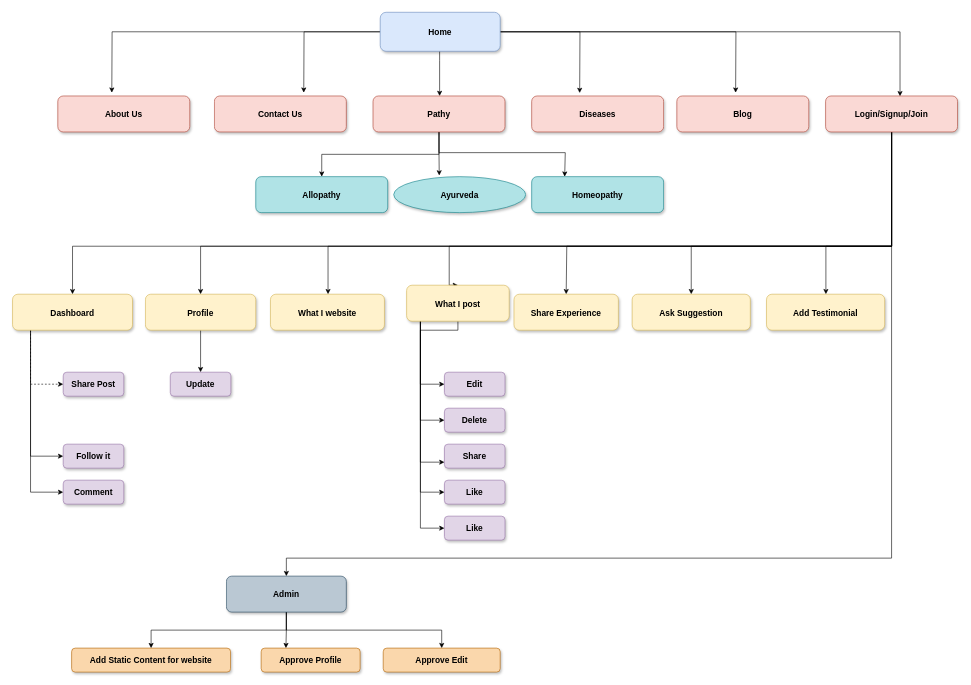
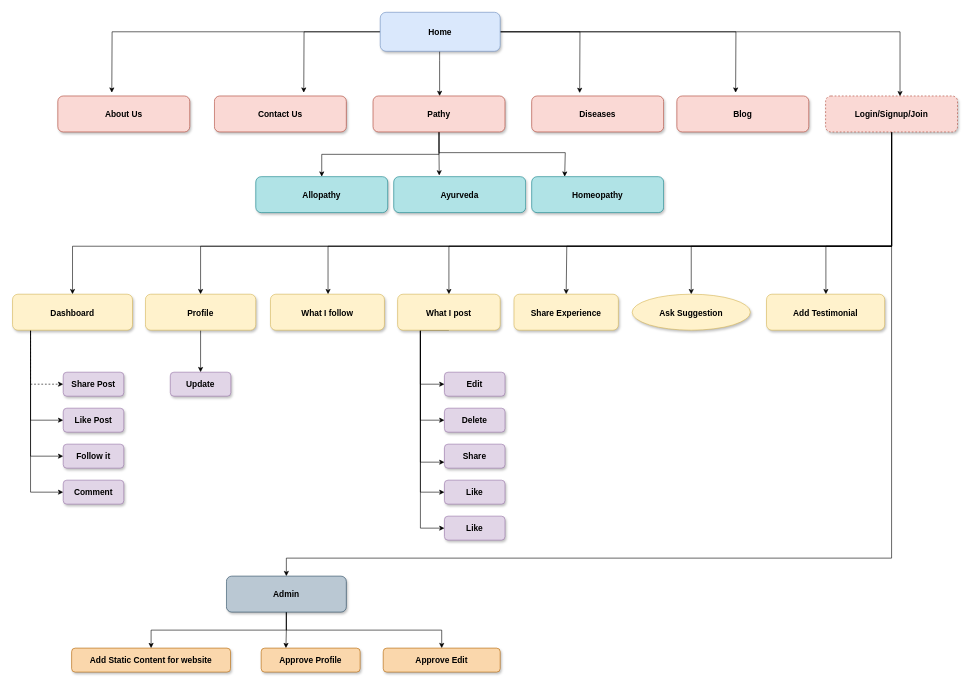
- <mxCell id="25" value="Login/Signup/Join" style="rounded=1;fillColor=#fad9d5;strokeColor=#ae4132;shadow=1;fontStyle=1;fontSize=14;" vertex="1" parent="1"><mxGeometry x="1375.5" y="159.5" width="220" height="60" as="geometry" /></mxCell>
+ <mxCell id="25" value="Login/Signup/Join" style="rounded=1;fillColor=#fad9d5;strokeColor=#ae4132;shadow=1;fontStyle=1;fontSize=14;dashed=1;" vertex="1" parent="1"><mxGeometry x="1375.5" y="159.5" width="220" height="60" as="geometry" /></mxCell>
- <mxCell id="27" value="Ayurveda" style="ellipse;fillColor=#b0e3e6;strokeColor=#0e8088;shadow=1;fontStyle=1;fontSize=14;" vertex="1" parent="1"><mxGeometry x="655.5" y="294" width="220" height="60" as="geometry" /></mxCell>
+ <mxCell id="27" value="Ayurveda" style="rounded=1;fillColor=#b0e3e6;strokeColor=#0e8088;shadow=1;fontStyle=1;fontSize=14;" vertex="1" parent="1"><mxGeometry x="655.5" y="294" width="220" height="60" as="geometry" /></mxCell>
- <mxCell id="42" value="What I post" style="rounded=1;fillColor=#fff2cc;strokeColor=#d6b656;shadow=1;fontStyle=1;fontSize=14;" vertex="1" parent="1"><mxGeometry x="677" y="475" width="171" height="60" as="geometry" /></mxCell>
+ <mxCell id="42" value="What I post" style="rounded=1;fillColor=#fff2cc;strokeColor=#d6b656;shadow=1;fontStyle=1;fontSize=14;" vertex="1" parent="1"><mxGeometry x="662" y="490" width="171" height="60" as="geometry" /></mxCell>
- <mxCell id="44" value="Ask Suggestion" style="rounded=1;fillColor=#fff2cc;strokeColor=#d6b656;shadow=1;fontStyle=1;fontSize=14;" vertex="1" parent="1"><mxGeometry x="1053" y="490" width="197" height="60" as="geometry" /></mxCell>
+ <mxCell id="44" value="Ask Suggestion" style="ellipse;fillColor=#fff2cc;strokeColor=#d6b656;shadow=1;fontStyle=1;fontSize=14;" vertex="1" parent="1"><mxGeometry x="1053" y="490" width="197" height="60" as="geometry" /></mxCell>
- <mxCell id="36" value="What I website" style="rounded=1;fillColor=#fff2cc;strokeColor=#d6b656;shadow=1;fontStyle=1;fontSize=14;" vertex="1" parent="1"><mxGeometry x="450" y="490" width="190" height="60" as="geometry" /></mxCell>
+ <mxCell id="36" value="What I follow" style="rounded=1;fillColor=#fff2cc;strokeColor=#d6b656;shadow=1;fontStyle=1;fontSize=14;" vertex="1" parent="1"><mxGeometry x="450" y="490" width="190" height="60" as="geometry" /></mxCell>
+ <mxCell id="31" style="edgeStyle=orthogonalEdgeStyle;rounded=0;orthogonalLoop=1;jettySize=auto;html=1;entryX=0;entryY=0.5;entryDx=0;entryDy=0;" edge="1" parent="1" source="33" target="56"><mxGeometry relative="1" as="geometry"><Array as="points"><mxPoint x="50" y="700" /></Array></mxGeometry></mxCell>
+ <mxCell id="56" value="Like Post" style="rounded=1;fillColor=#e1d5e7;strokeColor=#9673a6;shadow=1;fontStyle=1;fontSize=14;" vertex="1" parent="1"><mxGeometry x="104.5" y="680" width="101" height="40" as="geometry" /></mxCell>
